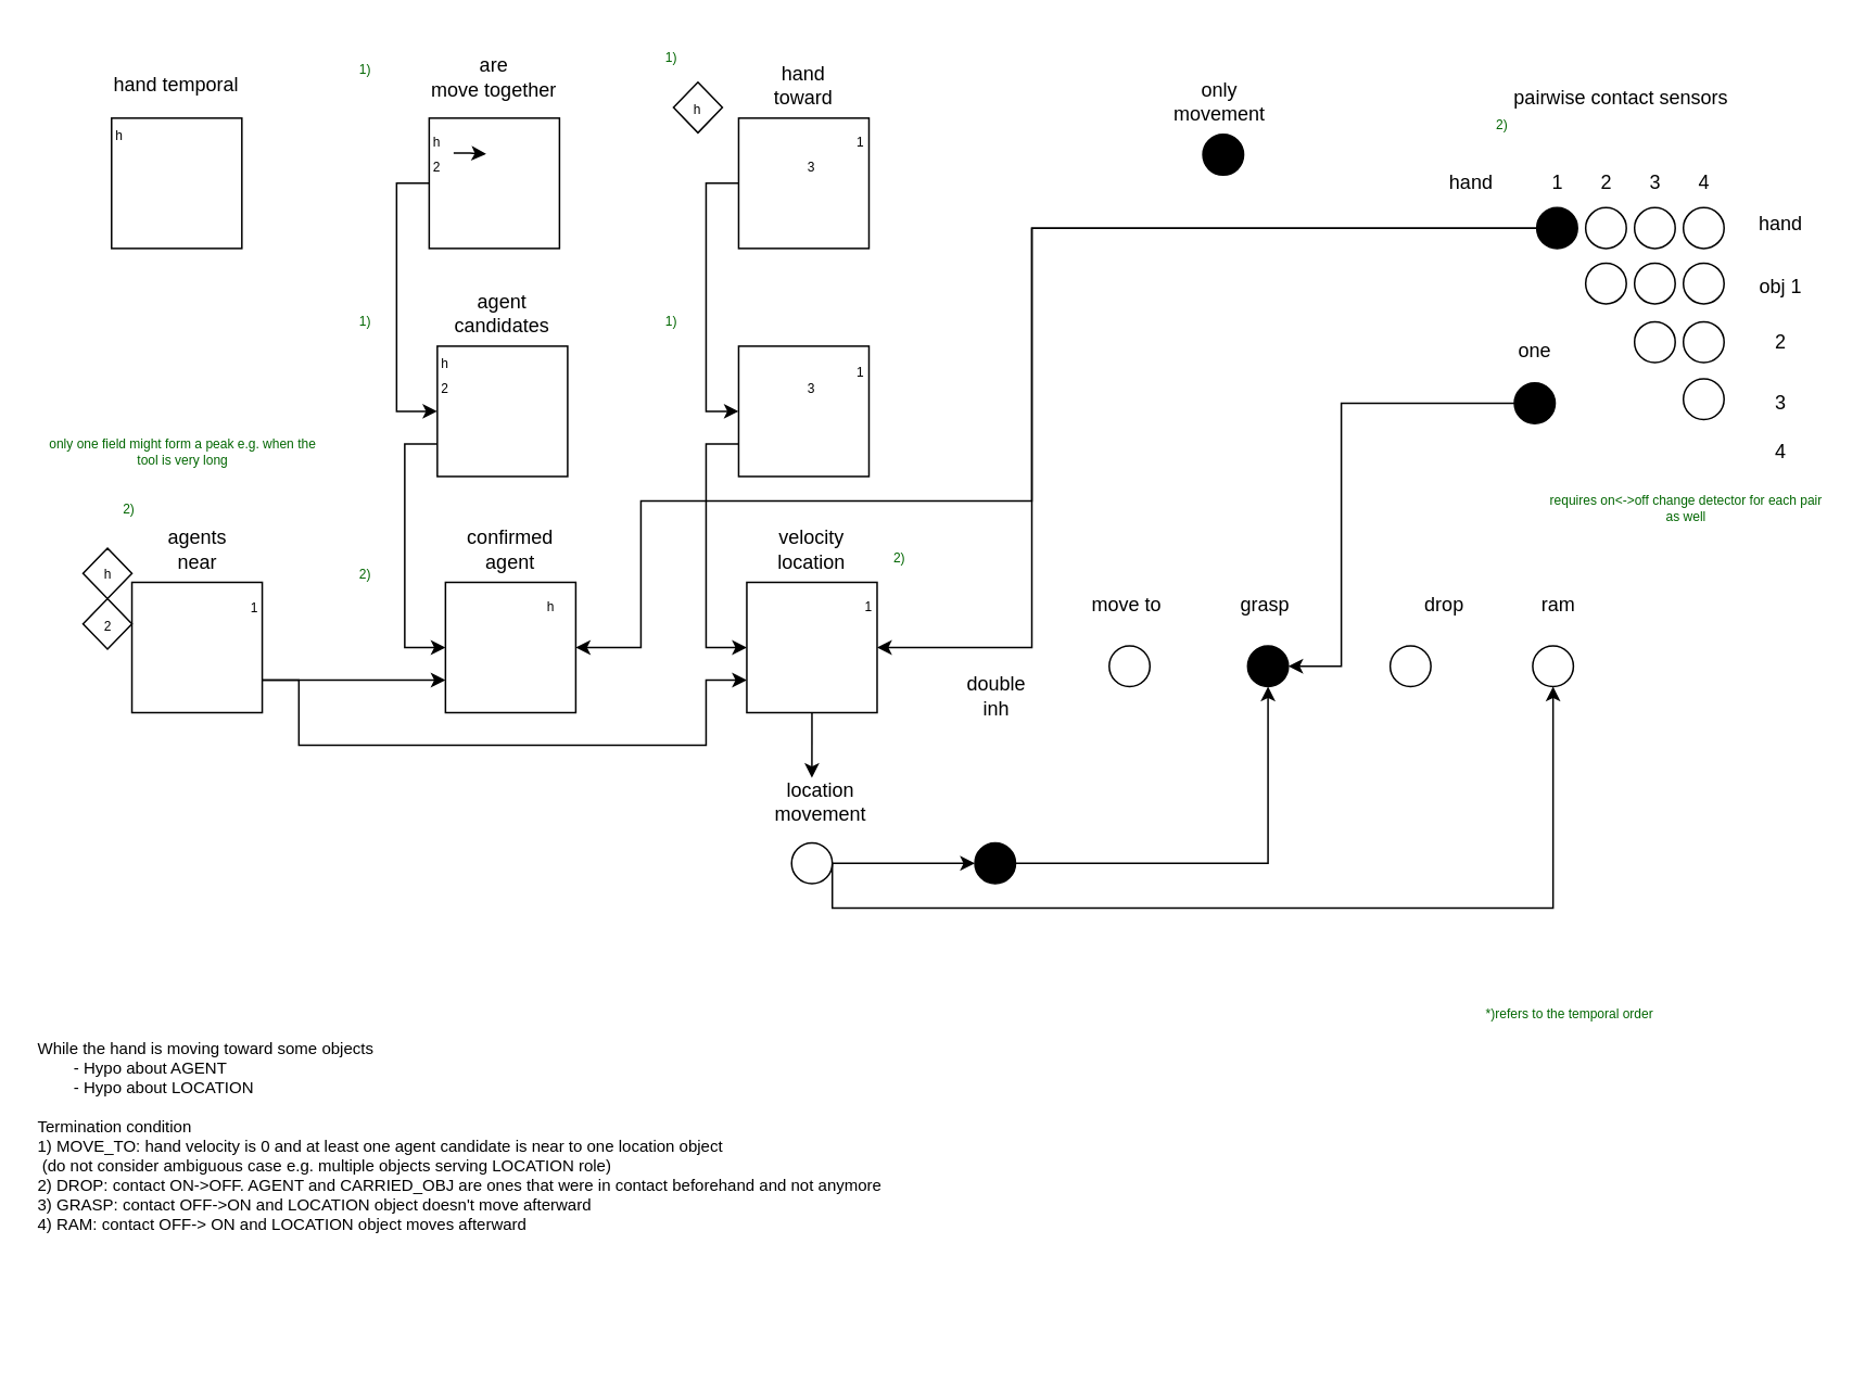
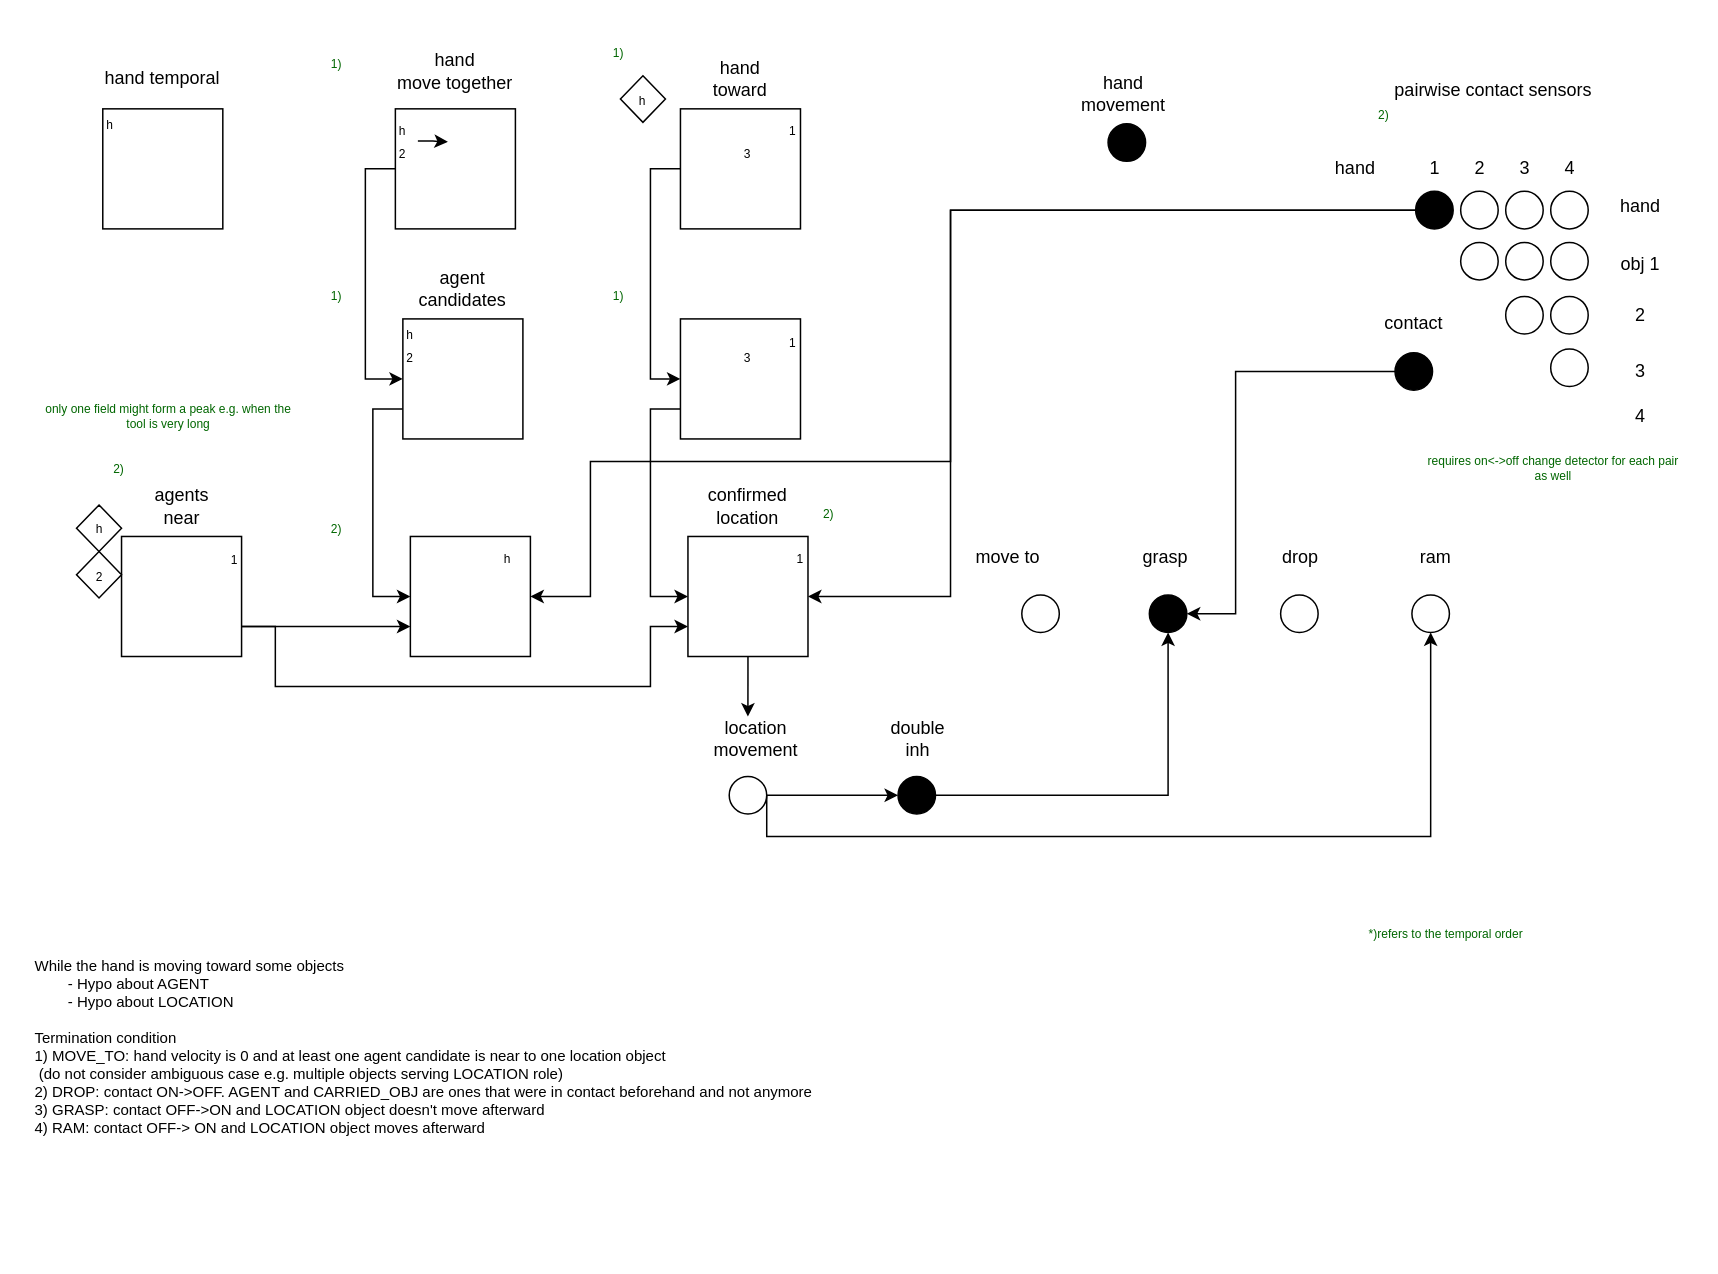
- <mxCell id="15" value="&lt;div&gt;are &lt;br&gt;&lt;/div&gt;&lt;div&gt;move together&lt;br&gt;&lt;/div&gt;" style="text;html=1;strokeColor=none;fillColor=none;align=center;verticalAlign=middle;whiteSpace=wrap;rounded=0;" vertex="1" parent="1"><mxGeometry x="258" y="37" width="90" height="20" as="geometry" /></mxCell>
+ <mxCell id="15" value="&lt;div&gt;hand &lt;br&gt;&lt;/div&gt;&lt;div&gt;move together&lt;br&gt;&lt;/div&gt;" style="text;html=1;strokeColor=none;fillColor=none;align=center;verticalAlign=middle;whiteSpace=wrap;rounded=0;" vertex="1" parent="1"><mxGeometry x="258" y="37" width="90" height="20" as="geometry" /></mxCell>
- <mxCell id="12" value="&lt;div&gt;only&lt;/div&gt;&lt;div&gt;movement&lt;br&gt;&lt;/div&gt;" style="text;html=1;align=center;verticalAlign=middle;resizable=0;points=[];autosize=1;strokeColor=none;fillColor=none;" vertex="1" parent="1"><mxGeometry x="688" y="37" width="120" height="50" as="geometry" /></mxCell>
+ <mxCell id="12" value="&lt;div&gt;hand&lt;/div&gt;&lt;div&gt;movement&lt;br&gt;&lt;/div&gt;" style="text;html=1;align=center;verticalAlign=middle;resizable=0;points=[];autosize=1;strokeColor=none;fillColor=none;" vertex="1" parent="1"><mxGeometry x="688" y="37" width="120" height="50" as="geometry" /></mxCell>
- <mxCell id="82" value="one" style="text;html=1;strokeColor=none;fillColor=none;align=center;verticalAlign=middle;whiteSpace=wrap;rounded=0;" vertex="1" parent="1"><mxGeometry x="873" y="197" width="137.5" height="35" as="geometry" /></mxCell>
+ <mxCell id="82" value="contact" style="text;html=1;strokeColor=none;fillColor=none;align=center;verticalAlign=middle;whiteSpace=wrap;rounded=0;" vertex="1" parent="1"><mxGeometry x="873" y="197" width="137.5" height="35" as="geometry" /></mxCell>
- <mxCell id="64" value="&lt;div&gt;confirmed&lt;/div&gt;&lt;div&gt;agent&lt;br&gt;&lt;/div&gt;" style="text;html=1;strokeColor=none;fillColor=none;align=center;verticalAlign=middle;whiteSpace=wrap;rounded=0;" vertex="1" parent="1"><mxGeometry x="268" y="327" width="90" height="20" as="geometry" /></mxCell>
- <mxCell id="68" value="&lt;div&gt;velocity&lt;/div&gt;&lt;div&gt;location&lt;br&gt;&lt;/div&gt;" style="text;html=1;strokeColor=none;fillColor=none;align=center;verticalAlign=middle;whiteSpace=wrap;rounded=0;" vertex="1" parent="1"><mxGeometry x="453" y="327" width="90" height="20" as="geometry" /></mxCell>
+ <mxCell id="68" value="&lt;div&gt;confirmed&lt;/div&gt;&lt;div&gt;location&lt;br&gt;&lt;/div&gt;" style="text;html=1;strokeColor=none;fillColor=none;align=center;verticalAlign=middle;whiteSpace=wrap;rounded=0;" vertex="1" parent="1"><mxGeometry x="453" y="327" width="90" height="20" as="geometry" /></mxCell>
- <mxCell id="59" value="move to" style="text;html=1;align=center;verticalAlign=middle;resizable=0;points=[];autosize=1;strokeColor=none;fillColor=none;" vertex="1" parent="1"><mxGeometry x="640.5" y="356" width="100" height="30" as="geometry" /></mxCell>
+ <mxCell id="59" value="move to" style="text;html=1;align=center;verticalAlign=middle;resizable=0;points=[];autosize=1;strokeColor=none;fillColor=none;" vertex="1" parent="1"><mxGeometry x="620.5" y="356" width="100" height="30" as="geometry" /></mxCell>
- <mxCell id="61" value="drop" style="text;html=1;align=center;verticalAlign=middle;resizable=0;points=[];autosize=1;strokeColor=none;fillColor=none;" vertex="1" parent="1"><mxGeometry x="855.5" y="356" width="60" height="30" as="geometry" /></mxCell>
+ <mxCell id="61" value="drop" style="text;html=1;align=center;verticalAlign=middle;resizable=0;points=[];autosize=1;strokeColor=none;fillColor=none;" vertex="1" parent="1"><mxGeometry x="835.5" y="356" width="60" height="30" as="geometry" /></mxCell>
- <mxCell id="79" value="&lt;div&gt;double &lt;br&gt;&lt;/div&gt;&lt;div&gt;inh&lt;br&gt;&lt;/div&gt;" style="text;html=1;align=center;verticalAlign=middle;resizable=0;points=[];autosize=1;strokeColor=none;fillColor=none;" vertex="1" parent="1"><mxGeometry x="565.5" y="402" width="90" height="50" as="geometry" /></mxCell>
+ <mxCell id="79" value="&lt;div&gt;double &lt;br&gt;&lt;/div&gt;&lt;div&gt;inh&lt;br&gt;&lt;/div&gt;" style="text;html=1;align=center;verticalAlign=middle;resizable=0;points=[];autosize=1;strokeColor=none;fillColor=none;" vertex="1" parent="1"><mxGeometry x="565.5" y="467" width="90" height="50" as="geometry" /></mxCell>
